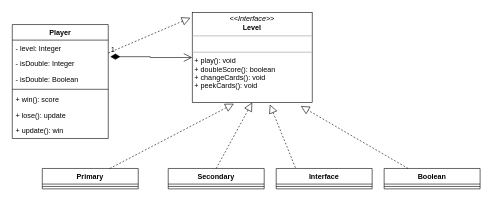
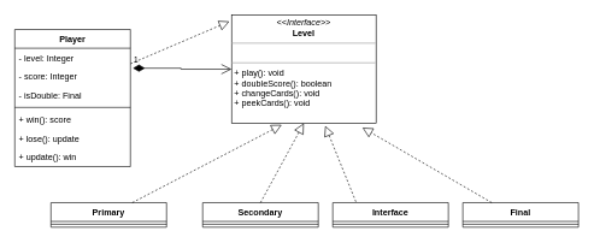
- <mxCell id="17" value="- isDouble: Integer" style="text;strokeColor=none;fillColor=none;align=left;verticalAlign=top;spacingLeft=4;spacingRight=4;overflow=hidden;rotatable=0;points=[[0,0.5],[1,0.5]];portConstraint=eastwest;" vertex="1" parent="15"><mxGeometry y="52" width="160" height="26" as="geometry" /></mxCell>
+ <mxCell id="17" value="- score: Integer" style="text;strokeColor=none;fillColor=none;align=left;verticalAlign=top;spacingLeft=4;spacingRight=4;overflow=hidden;rotatable=0;points=[[0,0.5],[1,0.5]];portConstraint=eastwest;" vertex="1" parent="15"><mxGeometry y="52" width="160" height="26" as="geometry" /></mxCell>
- <mxCell id="18" value="- isDouble: Boolean" style="text;strokeColor=none;fillColor=none;align=left;verticalAlign=top;spacingLeft=4;spacingRight=4;overflow=hidden;rotatable=0;points=[[0,0.5],[1,0.5]];portConstraint=eastwest;" vertex="1" parent="15"><mxGeometry y="78" width="160" height="26" as="geometry" /></mxCell>
+ <mxCell id="18" value="- isDouble: Final" style="text;strokeColor=none;fillColor=none;align=left;verticalAlign=top;spacingLeft=4;spacingRight=4;overflow=hidden;rotatable=0;points=[[0,0.5],[1,0.5]];portConstraint=eastwest;" vertex="1" parent="15"><mxGeometry y="78" width="160" height="26" as="geometry" /></mxCell>
- <mxCell id="9" value="Boolean" style="swimlane;fontStyle=1;align=center;verticalAlign=top;childLayout=stackLayout;horizontal=1;startSize=26;horizontalStack=0;resizeParent=1;resizeParentMax=0;resizeLast=0;collapsible=1;marginBottom=0;" vertex="1" parent="1"><mxGeometry x="640" y="280" width="160" height="34" as="geometry" /></mxCell>
+ <mxCell id="9" value="Final" style="swimlane;fontStyle=1;align=center;verticalAlign=top;childLayout=stackLayout;horizontal=1;startSize=26;horizontalStack=0;resizeParent=1;resizeParentMax=0;resizeLast=0;collapsible=1;marginBottom=0;" vertex="1" parent="1"><mxGeometry x="640" y="280" width="160" height="34" as="geometry" /></mxCell>
